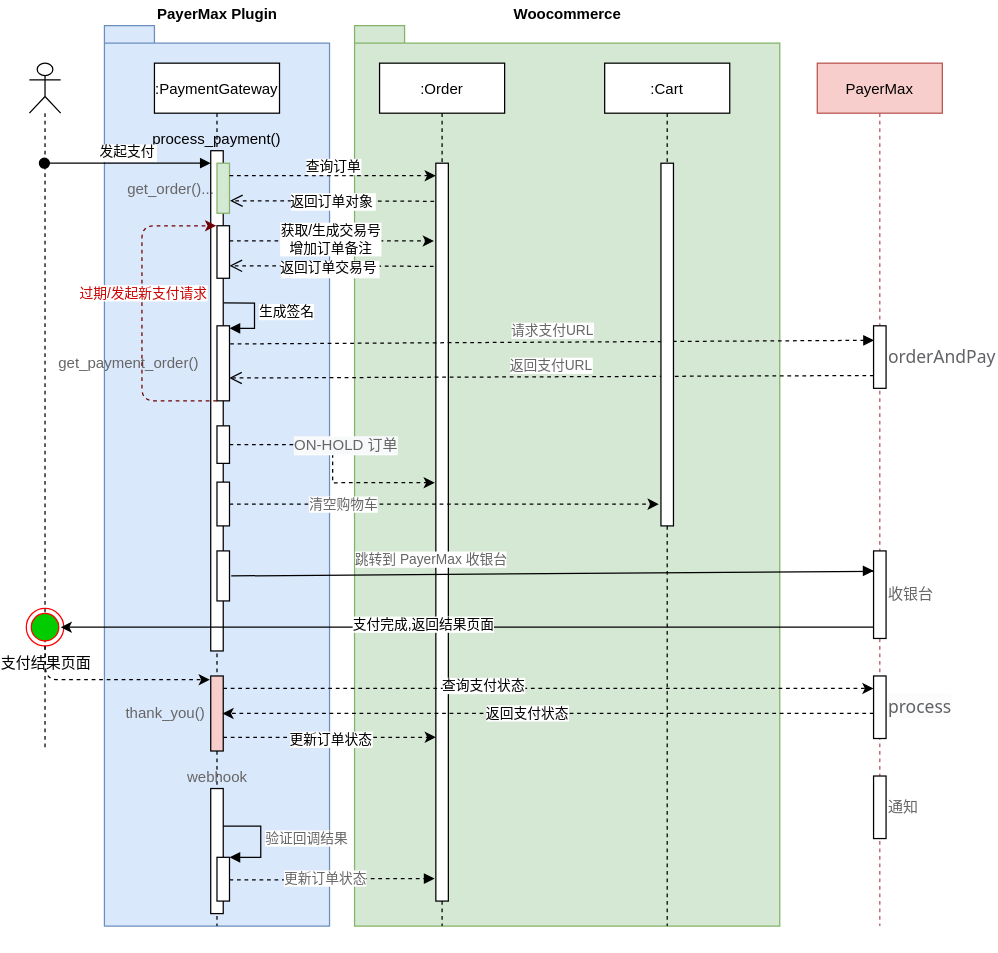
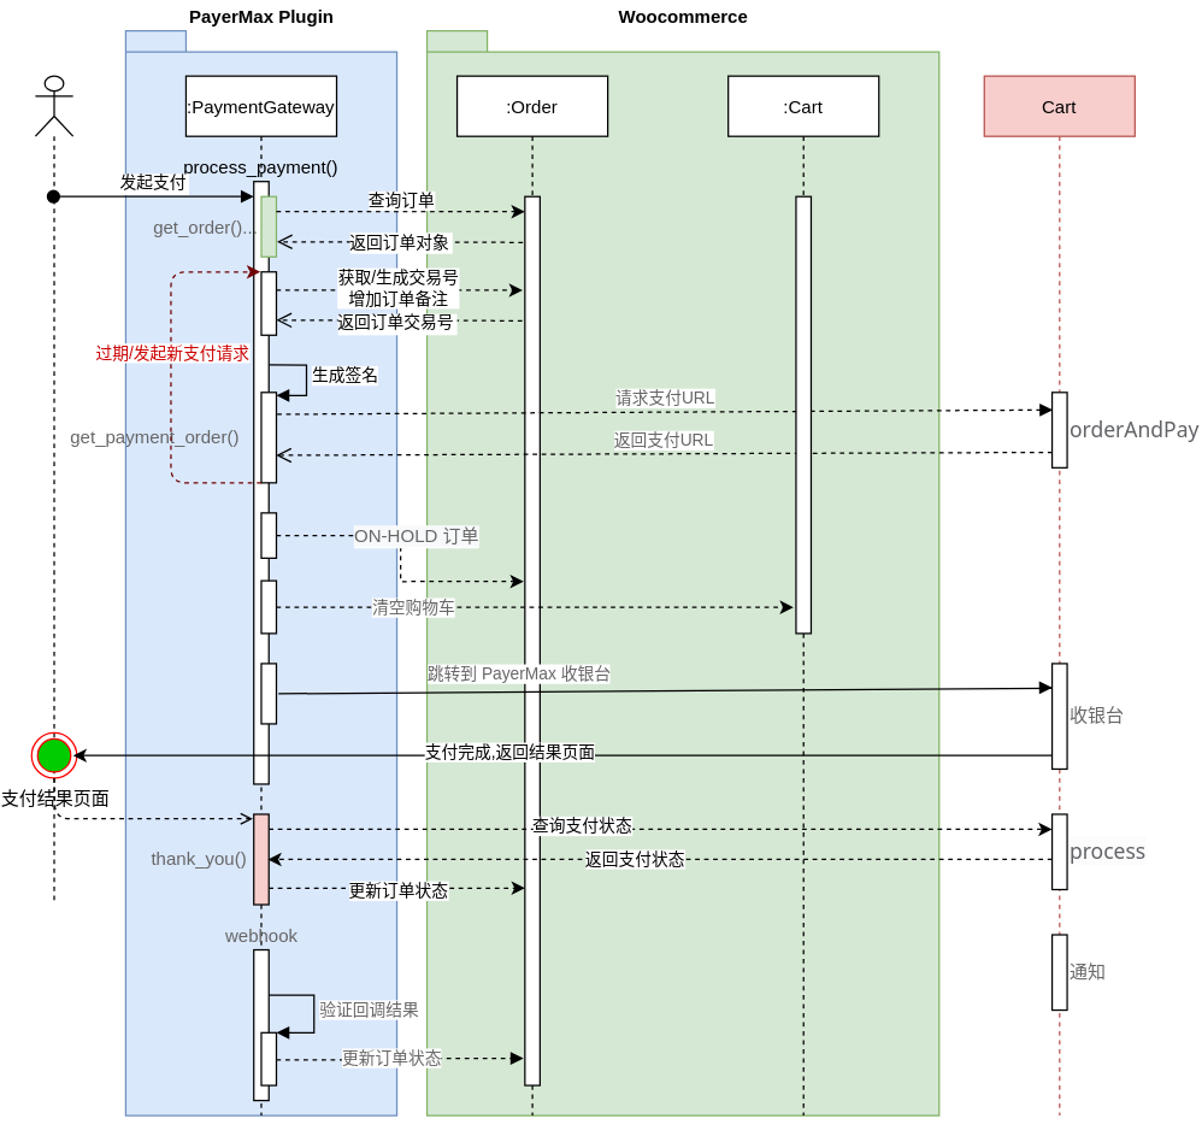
- <mxCell id="28" value="PayerMax" style="shape=umlLifeline;perimeter=lifelinePerimeter;container=1;collapsible=0;recursiveResize=0;rounded=0;shadow=0;strokeWidth=1;fillColor=#f8cecc;strokeColor=#b85450;" parent="1" vertex="1"><mxGeometry x="653" y="50" width="100" height="690" as="geometry" /></mxCell>
+ <mxCell id="28" value="Cart" style="shape=umlLifeline;perimeter=lifelinePerimeter;container=1;collapsible=0;recursiveResize=0;rounded=0;shadow=0;strokeWidth=1;fillColor=#f8cecc;strokeColor=#b85450;" parent="1" vertex="1"><mxGeometry x="653" y="50" width="100" height="690" as="geometry" /></mxCell>
- <mxCell id="54" style="edgeStyle=none;rounded=1;html=1;entryX=-0.067;entryY=0.05;entryDx=0;entryDy=0;entryPerimeter=0;dashed=1;fontColor=#000000;" edge="1" parent="1" source="24" target="19"><mxGeometry relative="1" as="geometry"><Array as="points"><mxPoint x="36" y="543" /></Array></mxGeometry></mxCell>
+ <mxCell id="54" style="edgeStyle=none;rounded=1;html=1;entryX=-0.067;entryY=0.05;entryDx=0;entryDy=0;entryPerimeter=0;dashed=1;fontColor=#000000;endArrow=open;" edge="1" parent="1" source="24" target="19"><mxGeometry relative="1" as="geometry"><Array as="points"><mxPoint x="36" y="543" /></Array></mxGeometry></mxCell>
